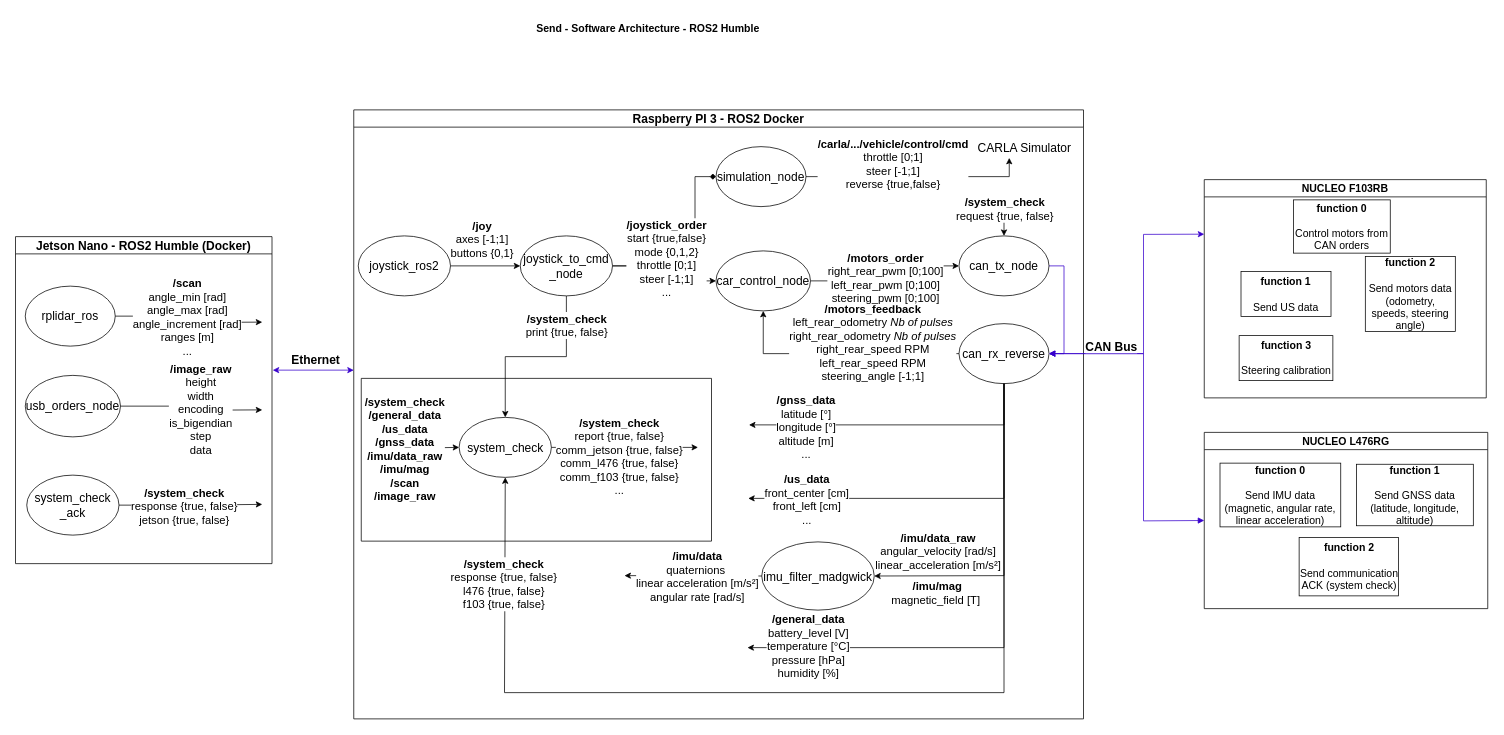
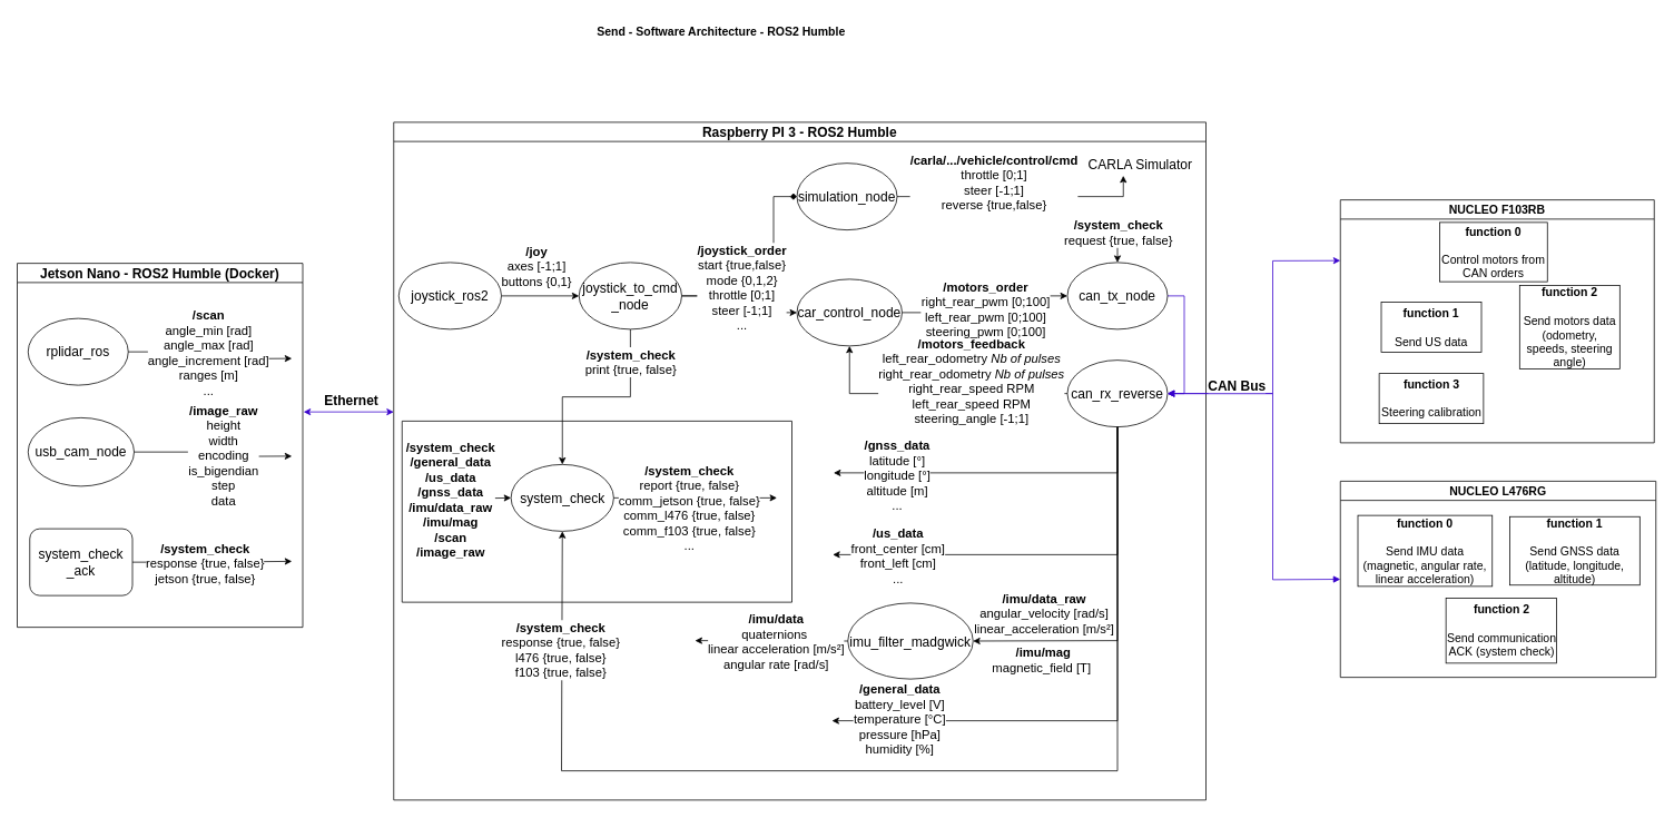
- <mxCell id="2" value="Raspberry PI 3 - ROS2 Docker" style="swimlane;labelBackgroundColor=none;strokeWidth=1;fontSize=16;" vertex="1" parent="1"><mxGeometry x="471" y="146" width="973" height="812" as="geometry"><mxRectangle x="721" y="627" width="190" height="23" as="alternateBounds" /></mxGeometry></mxCell>
+ <mxCell id="2" value="Raspberry PI 3 - ROS2 Humble" style="swimlane;labelBackgroundColor=none;strokeWidth=1;fontSize=16;" vertex="1" parent="1"><mxGeometry x="471" y="146" width="973" height="812" as="geometry"><mxRectangle x="721" y="627" width="190" height="23" as="alternateBounds" /></mxGeometry></mxCell>
- <mxCell id="49" value="usb_orders_node" style="ellipse;whiteSpace=wrap;html=1;labelBackgroundColor=none;fontSize=16;" vertex="1" parent="47"><mxGeometry x="13" y="185" width="127" height="82" as="geometry" /></mxCell>
+ <mxCell id="49" value="usb_cam_node" style="ellipse;whiteSpace=wrap;html=1;labelBackgroundColor=none;fontSize=16;" vertex="1" parent="47"><mxGeometry x="13" y="185" width="127" height="82" as="geometry" /></mxCell>
- <mxCell id="50" value="system_check&lt;br&gt;_ack" style="ellipse;whiteSpace=wrap;html=1;labelBackgroundColor=none;fontSize=16;" vertex="1" parent="47"><mxGeometry x="15" y="318" width="123" height="80" as="geometry" /></mxCell>
+ <mxCell id="50" value="system_check&lt;br&gt;_ack" style="whiteSpace=wrap;html=1;labelBackgroundColor=none;fontSize=16;rounded=1;" vertex="1" parent="47"><mxGeometry x="15" y="318" width="123" height="80" as="geometry" /></mxCell>
